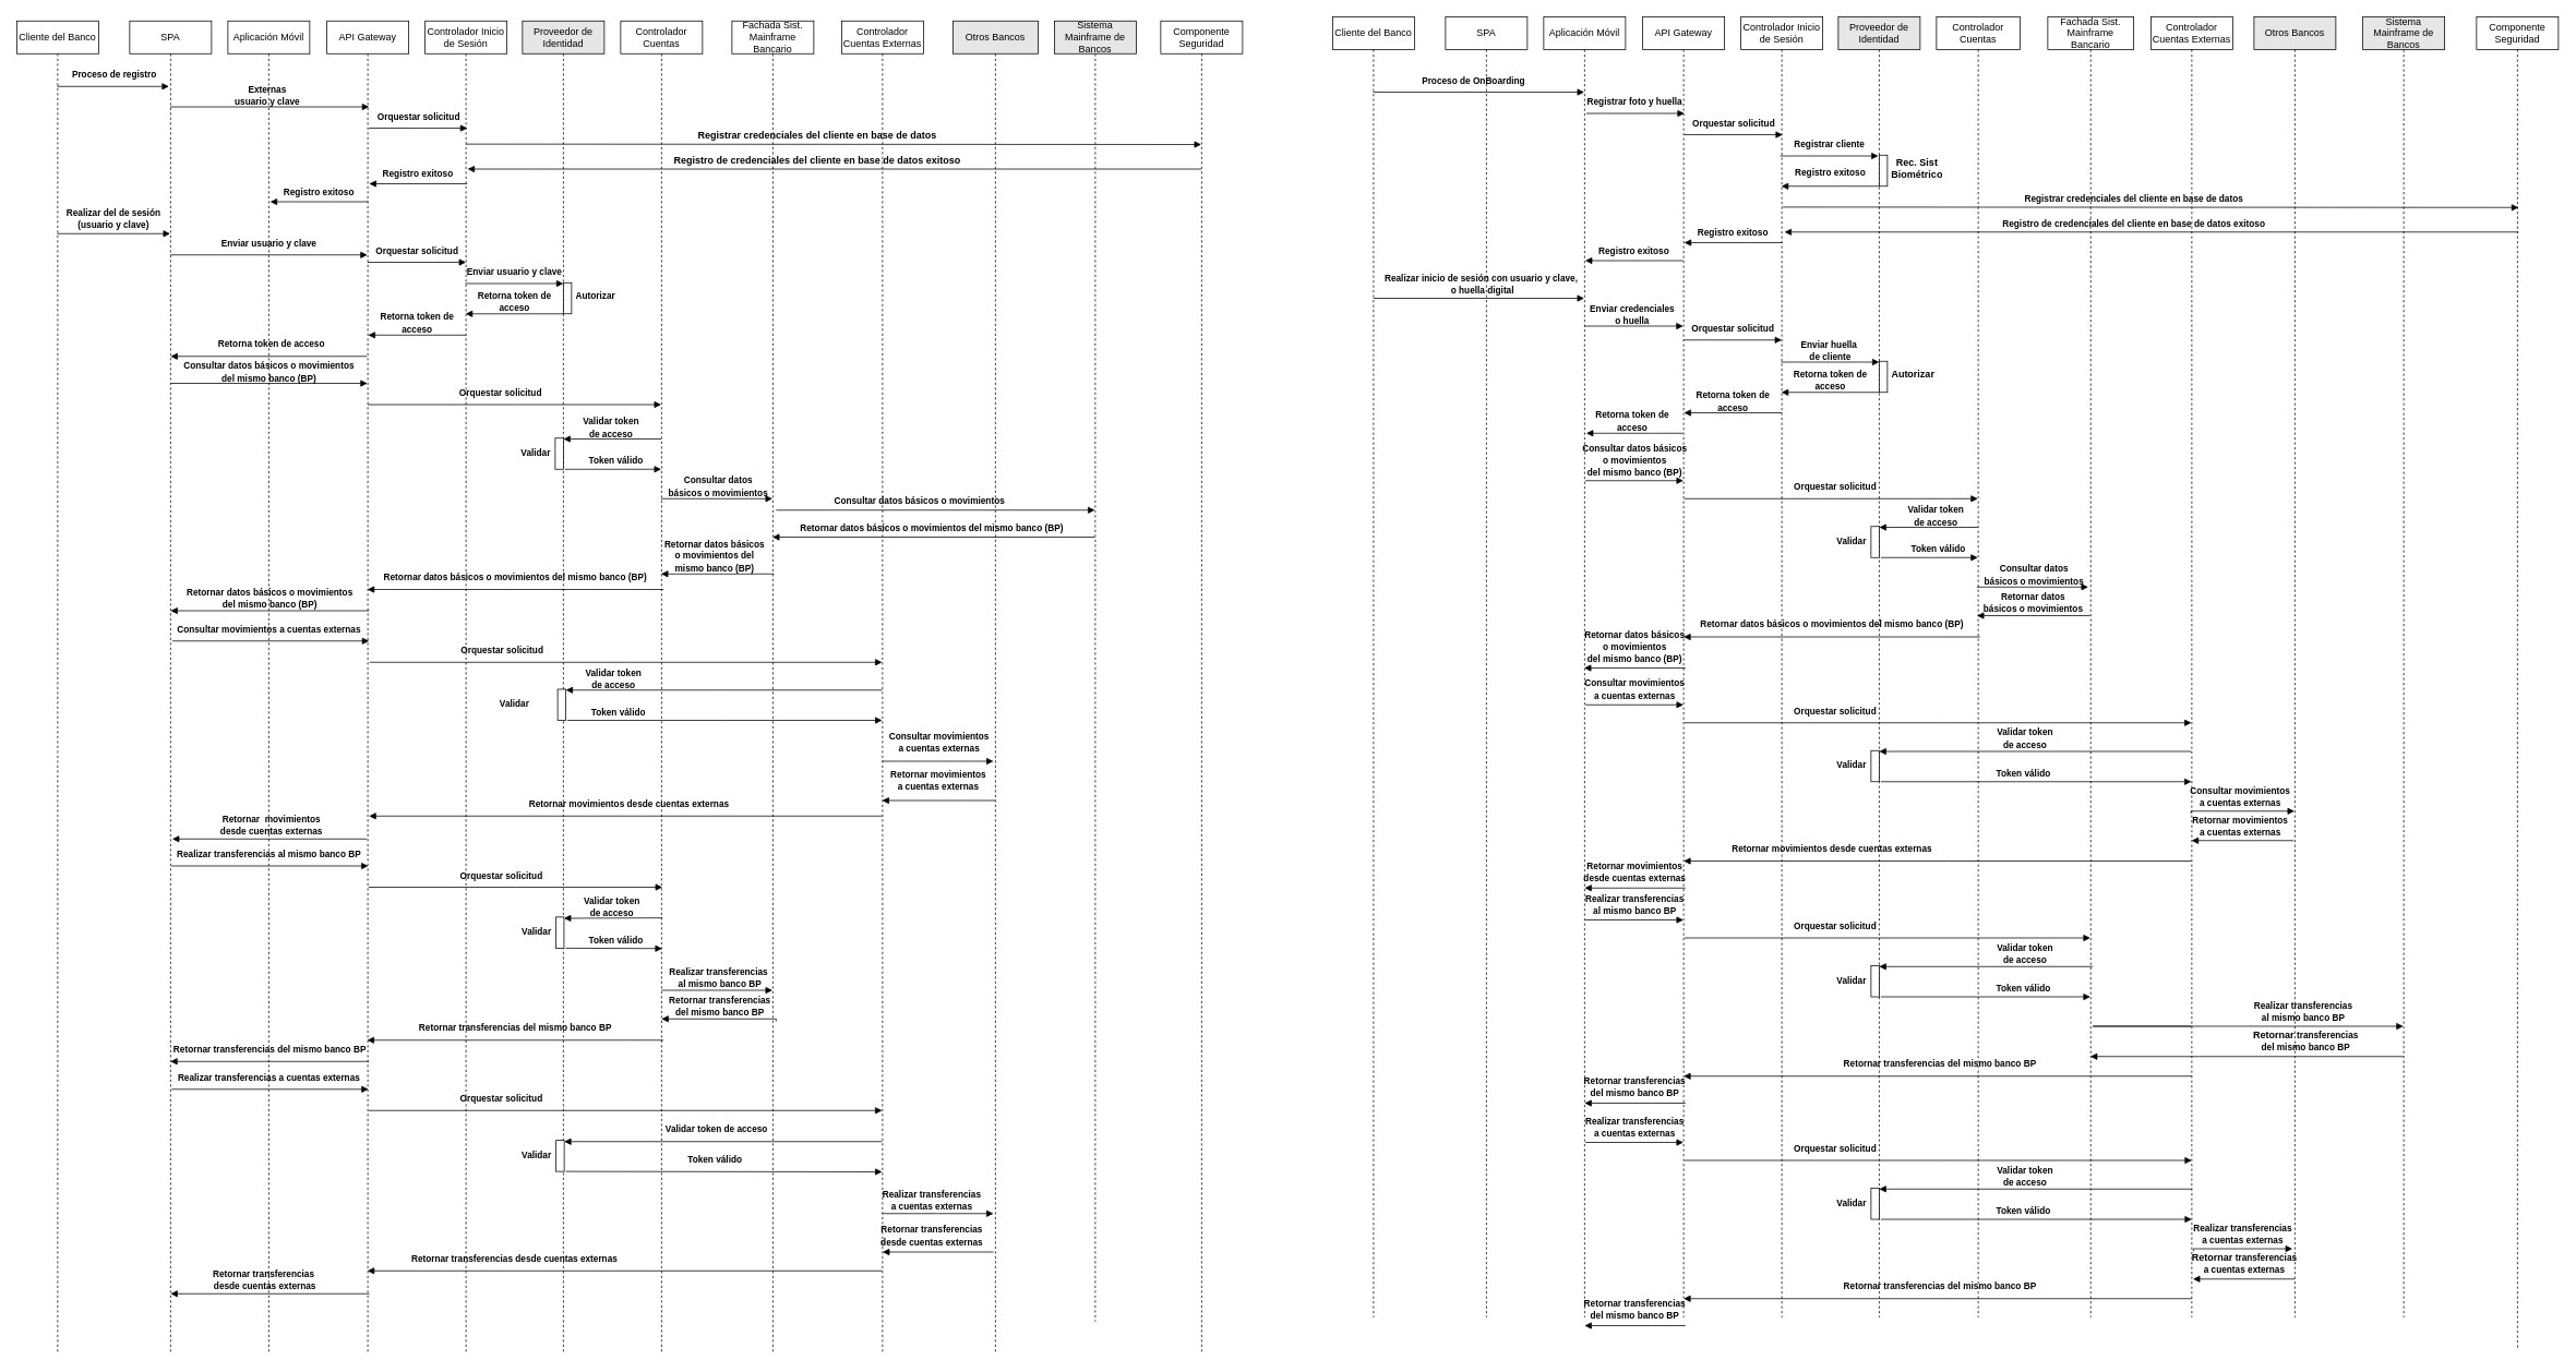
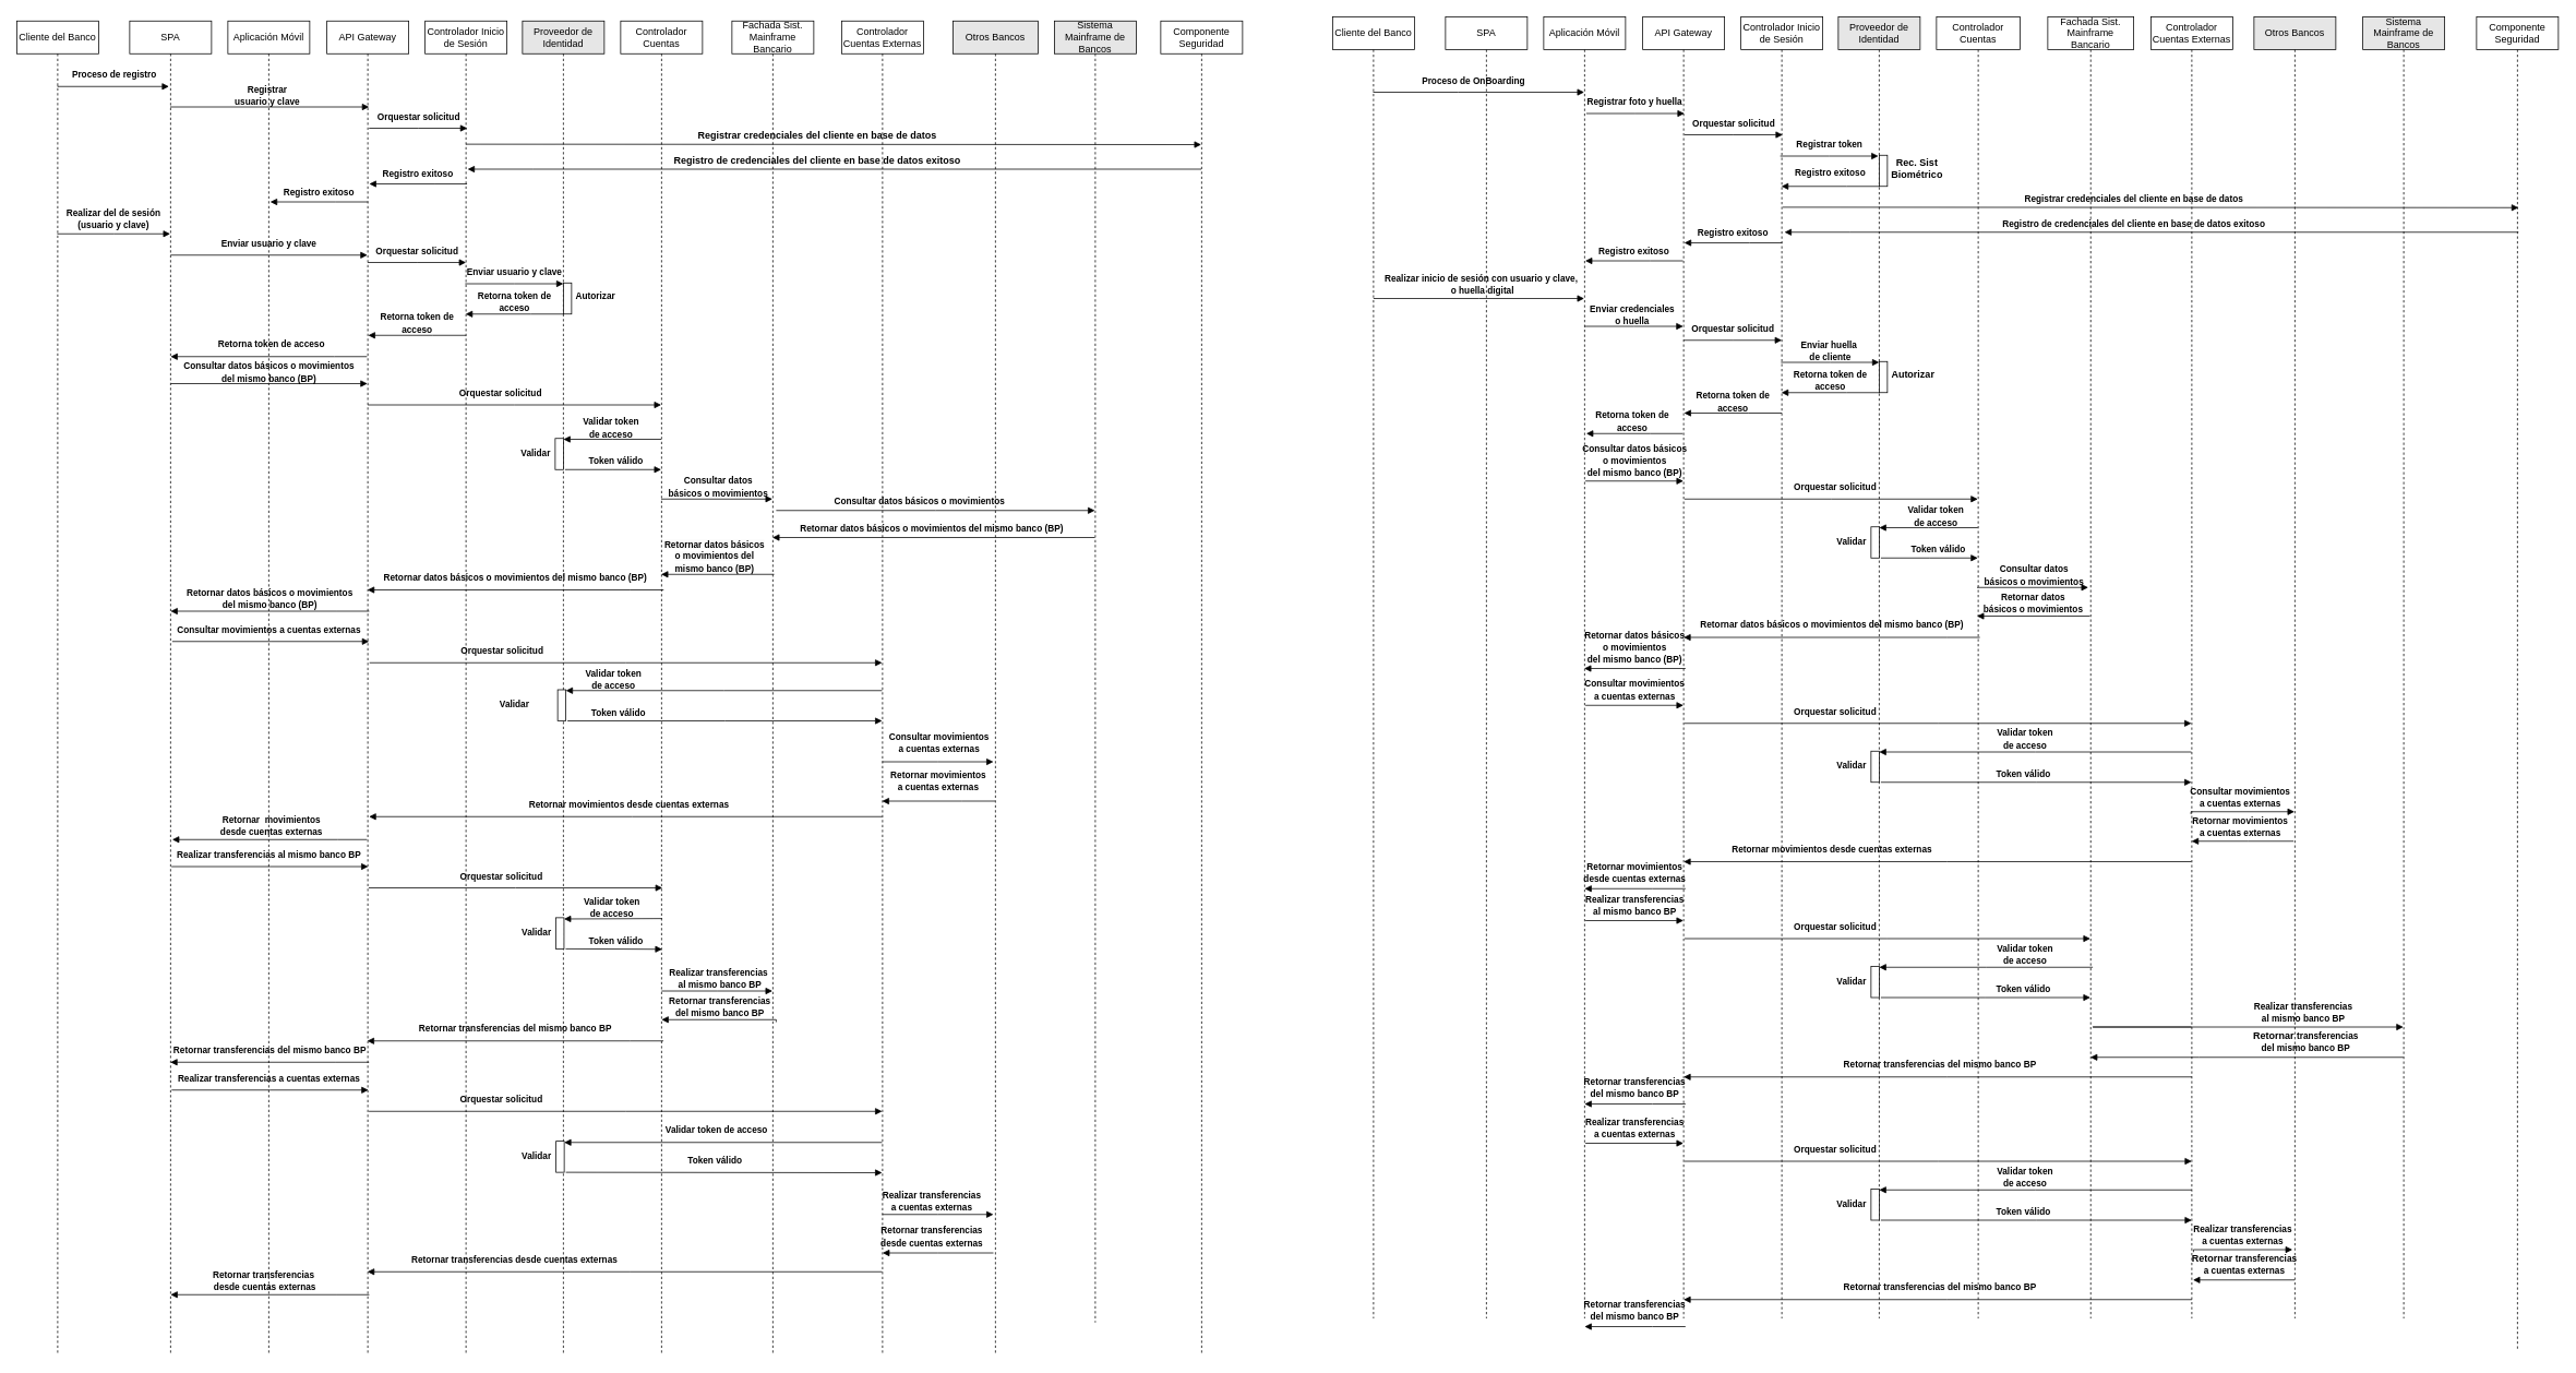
- <mxCell id="218" value="&lt;font style=&quot;font-size: 11px;&quot;&gt;Externas &lt;br&gt;usuario y clave&lt;/font&gt;" style="text;align=center;fontStyle=1;verticalAlign=middle;spacingLeft=3;spacingRight=3;strokeColor=none;rotatable=0;points=[[0,0.5],[1,0.5]];portConstraint=eastwest;html=1;" vertex="1" parent="1"><mxGeometry x="218" y="103" width="216.5" height="26" as="geometry" /></mxCell>
+ <mxCell id="218" value="&lt;font style=&quot;font-size: 11px;&quot;&gt;Registrar &lt;br&gt;usuario y clave&lt;/font&gt;" style="text;align=center;fontStyle=1;verticalAlign=middle;spacingLeft=3;spacingRight=3;strokeColor=none;rotatable=0;points=[[0,0.5],[1,0.5]];portConstraint=eastwest;html=1;" vertex="1" parent="1"><mxGeometry x="218" y="103" width="216.5" height="26" as="geometry" /></mxCell>
- <mxCell id="120" value="&lt;font style=&quot;font-size: 11px;&quot;&gt;Registrar cliente&lt;/font&gt;" style="text;align=center;fontStyle=1;verticalAlign=middle;spacingLeft=3;spacingRight=3;strokeColor=none;rotatable=0;points=[[0,0.5],[1,0.5]];portConstraint=eastwest;html=1;" vertex="1" parent="1"><mxGeometry x="2195" y="163" width="80" height="26" as="geometry" /></mxCell>
+ <mxCell id="120" value="&lt;font style=&quot;font-size: 11px;&quot;&gt;Registrar token&lt;/font&gt;" style="text;align=center;fontStyle=1;verticalAlign=middle;spacingLeft=3;spacingRight=3;strokeColor=none;rotatable=0;points=[[0,0.5],[1,0.5]];portConstraint=eastwest;html=1;" vertex="1" parent="1"><mxGeometry x="2195" y="163" width="80" height="26" as="geometry" /></mxCell>
